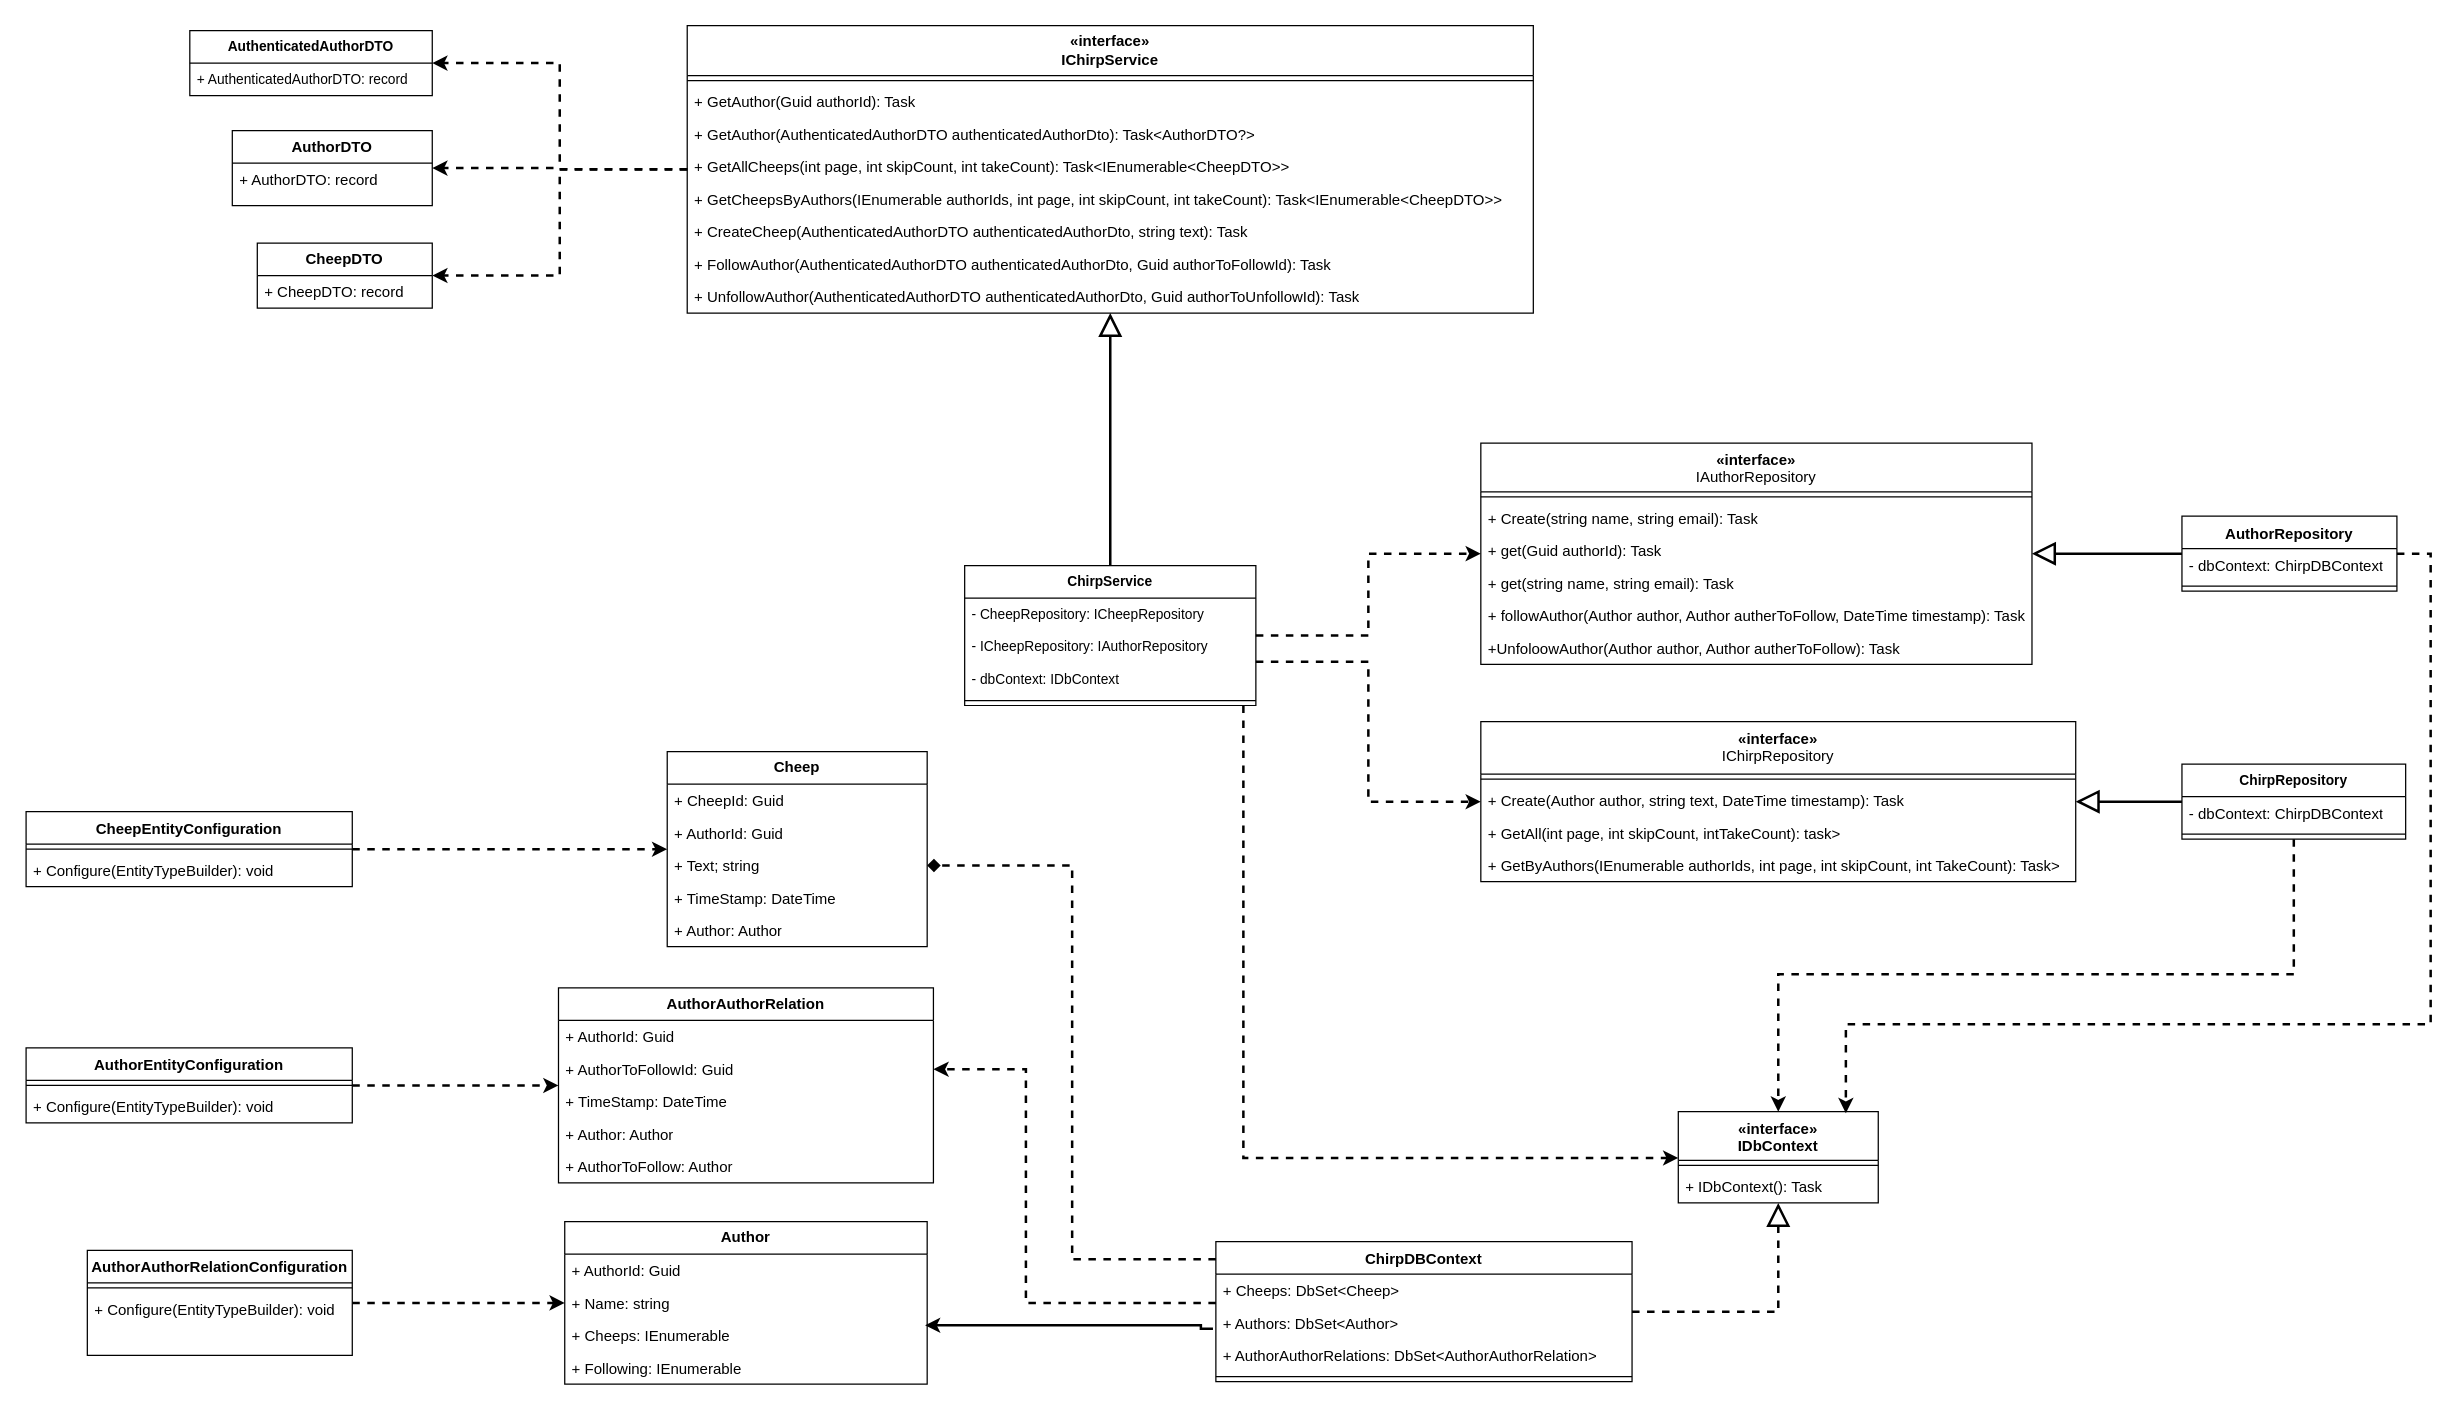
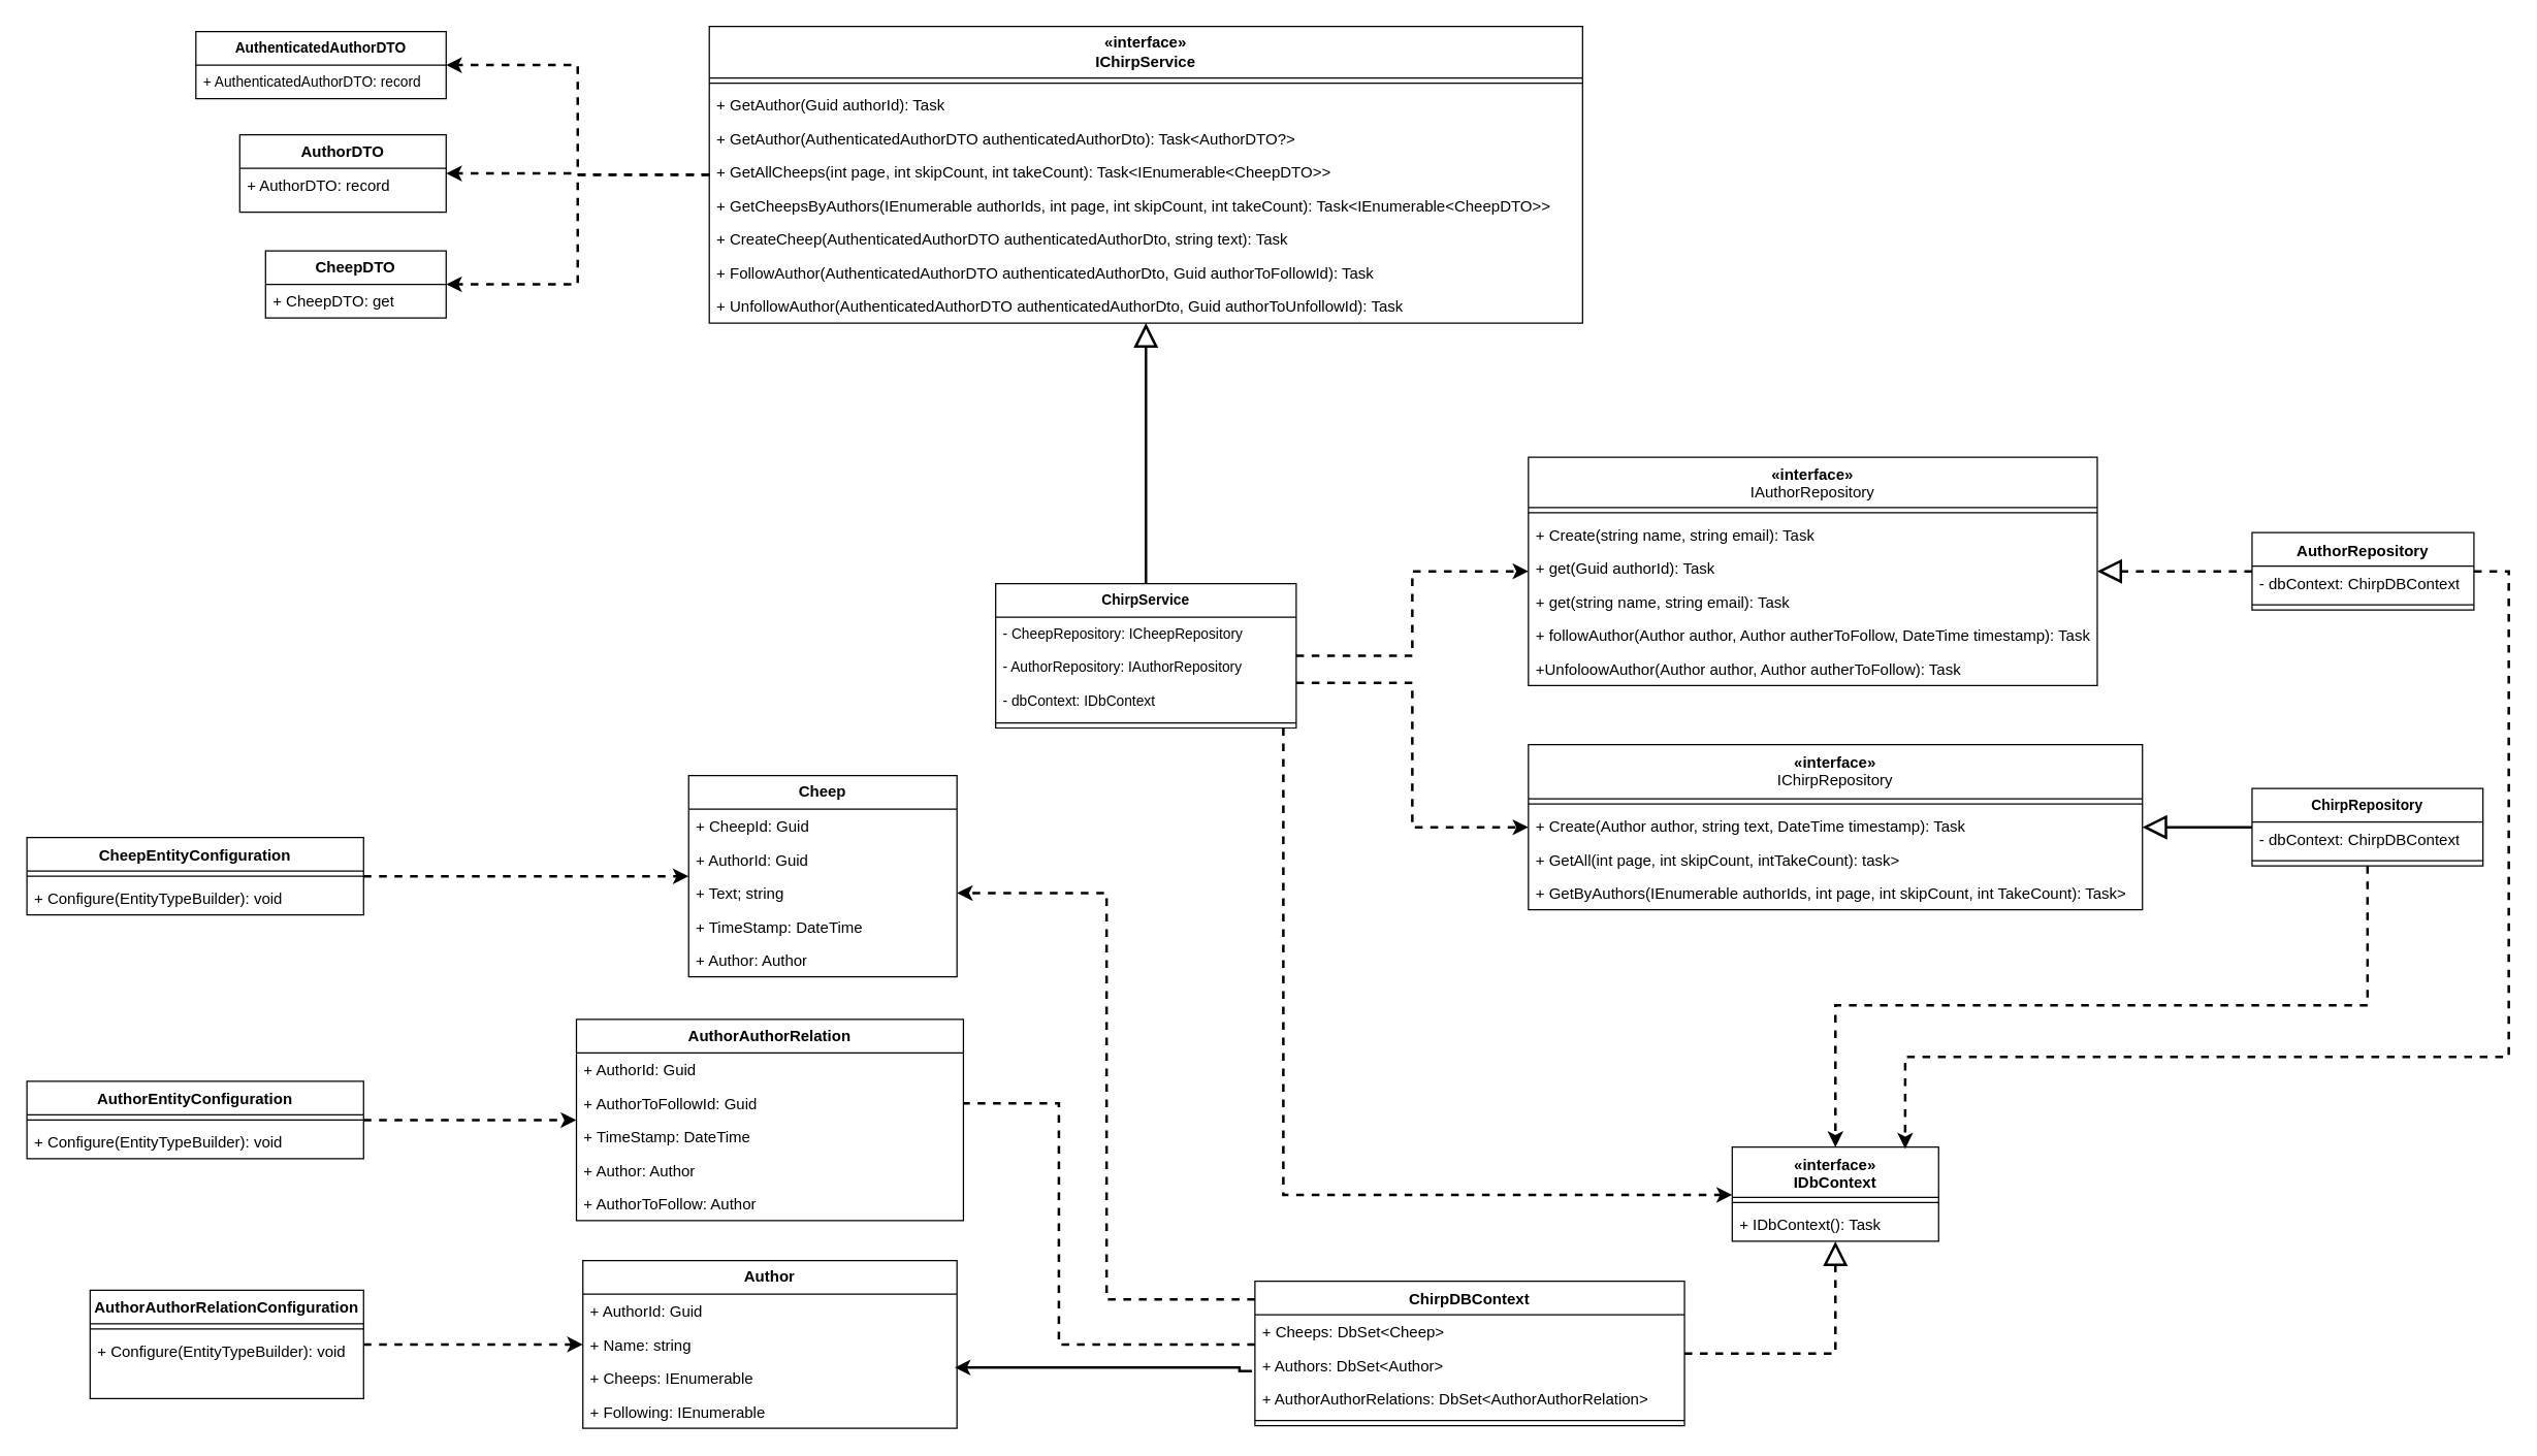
- <mxCell id="5" value="+ CheepDTO: record " style="text;strokeColor=none;fillColor=none;align=left;verticalAlign=top;spacingLeft=4;spacingRight=4;overflow=hidden;rotatable=0;points=[[0,0.5],[1,0.5]];portConstraint=eastwest;whiteSpace=wrap;html=1;" vertex="1" parent="4"><mxGeometry y="26" width="140" height="26" as="geometry" /></mxCell>
+ <mxCell id="5" value="+ CheepDTO: get " style="text;strokeColor=none;fillColor=none;align=left;verticalAlign=top;spacingLeft=4;spacingRight=4;overflow=hidden;rotatable=0;points=[[0,0.5],[1,0.5]];portConstraint=eastwest;whiteSpace=wrap;html=1;" vertex="1" parent="4"><mxGeometry y="26" width="140" height="26" as="geometry" /></mxCell>
- <mxCell id="71" style="edgeStyle=orthogonalEdgeStyle;rounded=0;orthogonalLoop=1;jettySize=auto;html=1;endArrow=block;endFill=0;strokeWidth=2;endSize=14;" edge="1" parent="1" source="72" target="35"><mxGeometry relative="1" as="geometry" /></mxCell>
+ <mxCell id="71" style="edgeStyle=orthogonalEdgeStyle;rounded=0;orthogonalLoop=1;jettySize=auto;html=1;endArrow=block;endFill=0;strokeWidth=2;endSize=14;dashed=1;" edge="1" parent="1" source="72" target="35"><mxGeometry relative="1" as="geometry" /></mxCell>
- <mxCell id="85" value="- ICheepRepository: IAuthorRepository&amp;nbsp;" style="text;strokeColor=none;fillColor=none;align=left;verticalAlign=top;spacingLeft=4;spacingRight=4;overflow=hidden;rotatable=0;points=[[0,0.5],[1,0.5]];portConstraint=eastwest;whiteSpace=wrap;html=1;fontSize=11;fontFamily=Helvetica;fontColor=default;" vertex="1" parent="83"><mxGeometry y="52" width="233" height="26" as="geometry" /></mxCell>
+ <mxCell id="85" value="- AuthorRepository: IAuthorRepository&amp;nbsp;" style="text;strokeColor=none;fillColor=none;align=left;verticalAlign=top;spacingLeft=4;spacingRight=4;overflow=hidden;rotatable=0;points=[[0,0.5],[1,0.5]];portConstraint=eastwest;whiteSpace=wrap;html=1;fontSize=11;fontFamily=Helvetica;fontColor=default;" vertex="1" parent="83"><mxGeometry y="52" width="233" height="26" as="geometry" /></mxCell>
- <mxCell id="91" value="" style="edgeStyle=orthogonalEdgeStyle;rounded=0;orthogonalLoop=1;jettySize=auto;html=1;entryX=1;entryY=0.5;entryDx=0;entryDy=0;dashed=1;strokeWidth=2;endFill=1;endArrow=diamond;" edge="1" parent="1" source="66" target="20"><mxGeometry relative="1" as="geometry"><mxPoint x="965" y="960" as="sourcePoint" /><Array as="points"><mxPoint x="857" y="1007" /><mxPoint x="857" y="692" /></Array></mxGeometry></mxCell>
+ <mxCell id="91" value="" style="edgeStyle=orthogonalEdgeStyle;rounded=0;orthogonalLoop=1;jettySize=auto;html=1;entryX=1;entryY=0.5;entryDx=0;entryDy=0;dashed=1;strokeWidth=2;endFill=1;" edge="1" parent="1" source="66" target="20"><mxGeometry relative="1" as="geometry"><mxPoint x="965" y="960" as="sourcePoint" /><Array as="points"><mxPoint x="857" y="1007" /><mxPoint x="857" y="692" /></Array></mxGeometry></mxCell>
- <mxCell id="90" style="edgeStyle=orthogonalEdgeStyle;rounded=0;orthogonalLoop=1;jettySize=auto;html=1;entryX=1;entryY=0.5;entryDx=0;entryDy=0;dashed=1;strokeWidth=2;endFill=1;" edge="1" parent="1" source="67" target="13"><mxGeometry relative="1" as="geometry"><Array as="points"><mxPoint x="820" y="1042" /><mxPoint x="820" y="855" /></Array></mxGeometry></mxCell>
+ <mxCell id="90" style="edgeStyle=orthogonalEdgeStyle;rounded=0;orthogonalLoop=1;jettySize=auto;html=1;entryX=1;entryY=0.5;entryDx=0;entryDy=0;dashed=1;strokeWidth=2;endFill=1;endArrow=none;" edge="1" parent="1" source="67" target="13"><mxGeometry relative="1" as="geometry"><Array as="points"><mxPoint x="820" y="1042" /><mxPoint x="820" y="855" /></Array></mxGeometry></mxCell>
